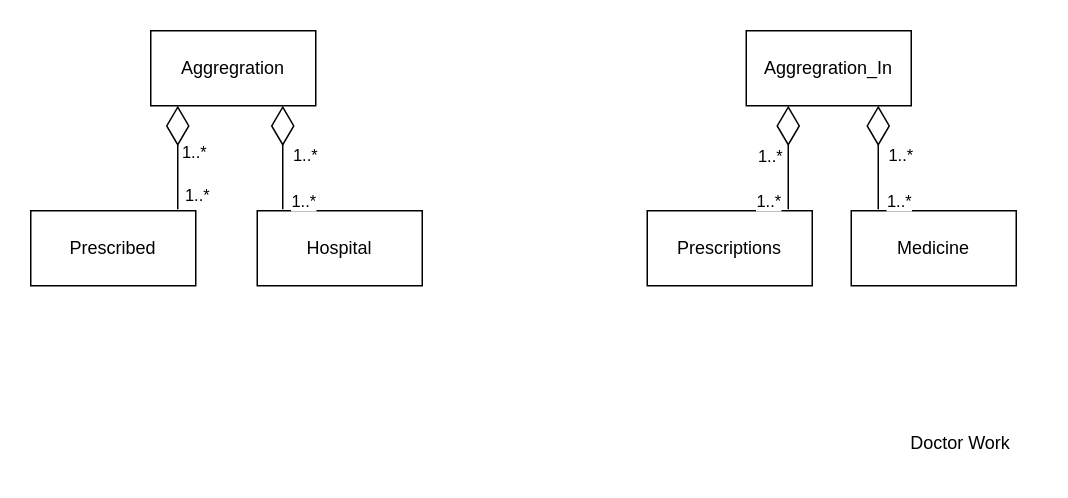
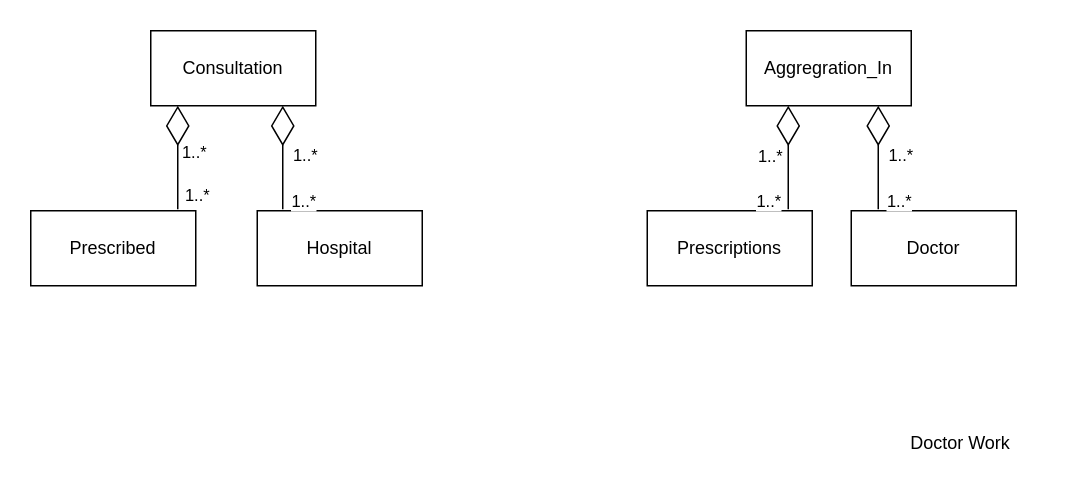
- <mxCell id="2" value="Aggregration" style="html=1;whiteSpace=wrap;" parent="1" vertex="1"><mxGeometry x="100" y="20" width="110" height="50" as="geometry" /></mxCell>
+ <mxCell id="2" value="Consultation" style="html=1;whiteSpace=wrap;" parent="1" vertex="1"><mxGeometry x="100" y="20" width="110" height="50" as="geometry" /></mxCell>
- <mxCell id="10" value="Medicine" style="html=1;whiteSpace=wrap;" parent="1" vertex="1"><mxGeometry x="567" y="140" width="110" height="50" as="geometry" /></mxCell>
+ <mxCell id="10" value="Doctor" style="html=1;whiteSpace=wrap;" parent="1" vertex="1"><mxGeometry x="567" y="140" width="110" height="50" as="geometry" /></mxCell>
